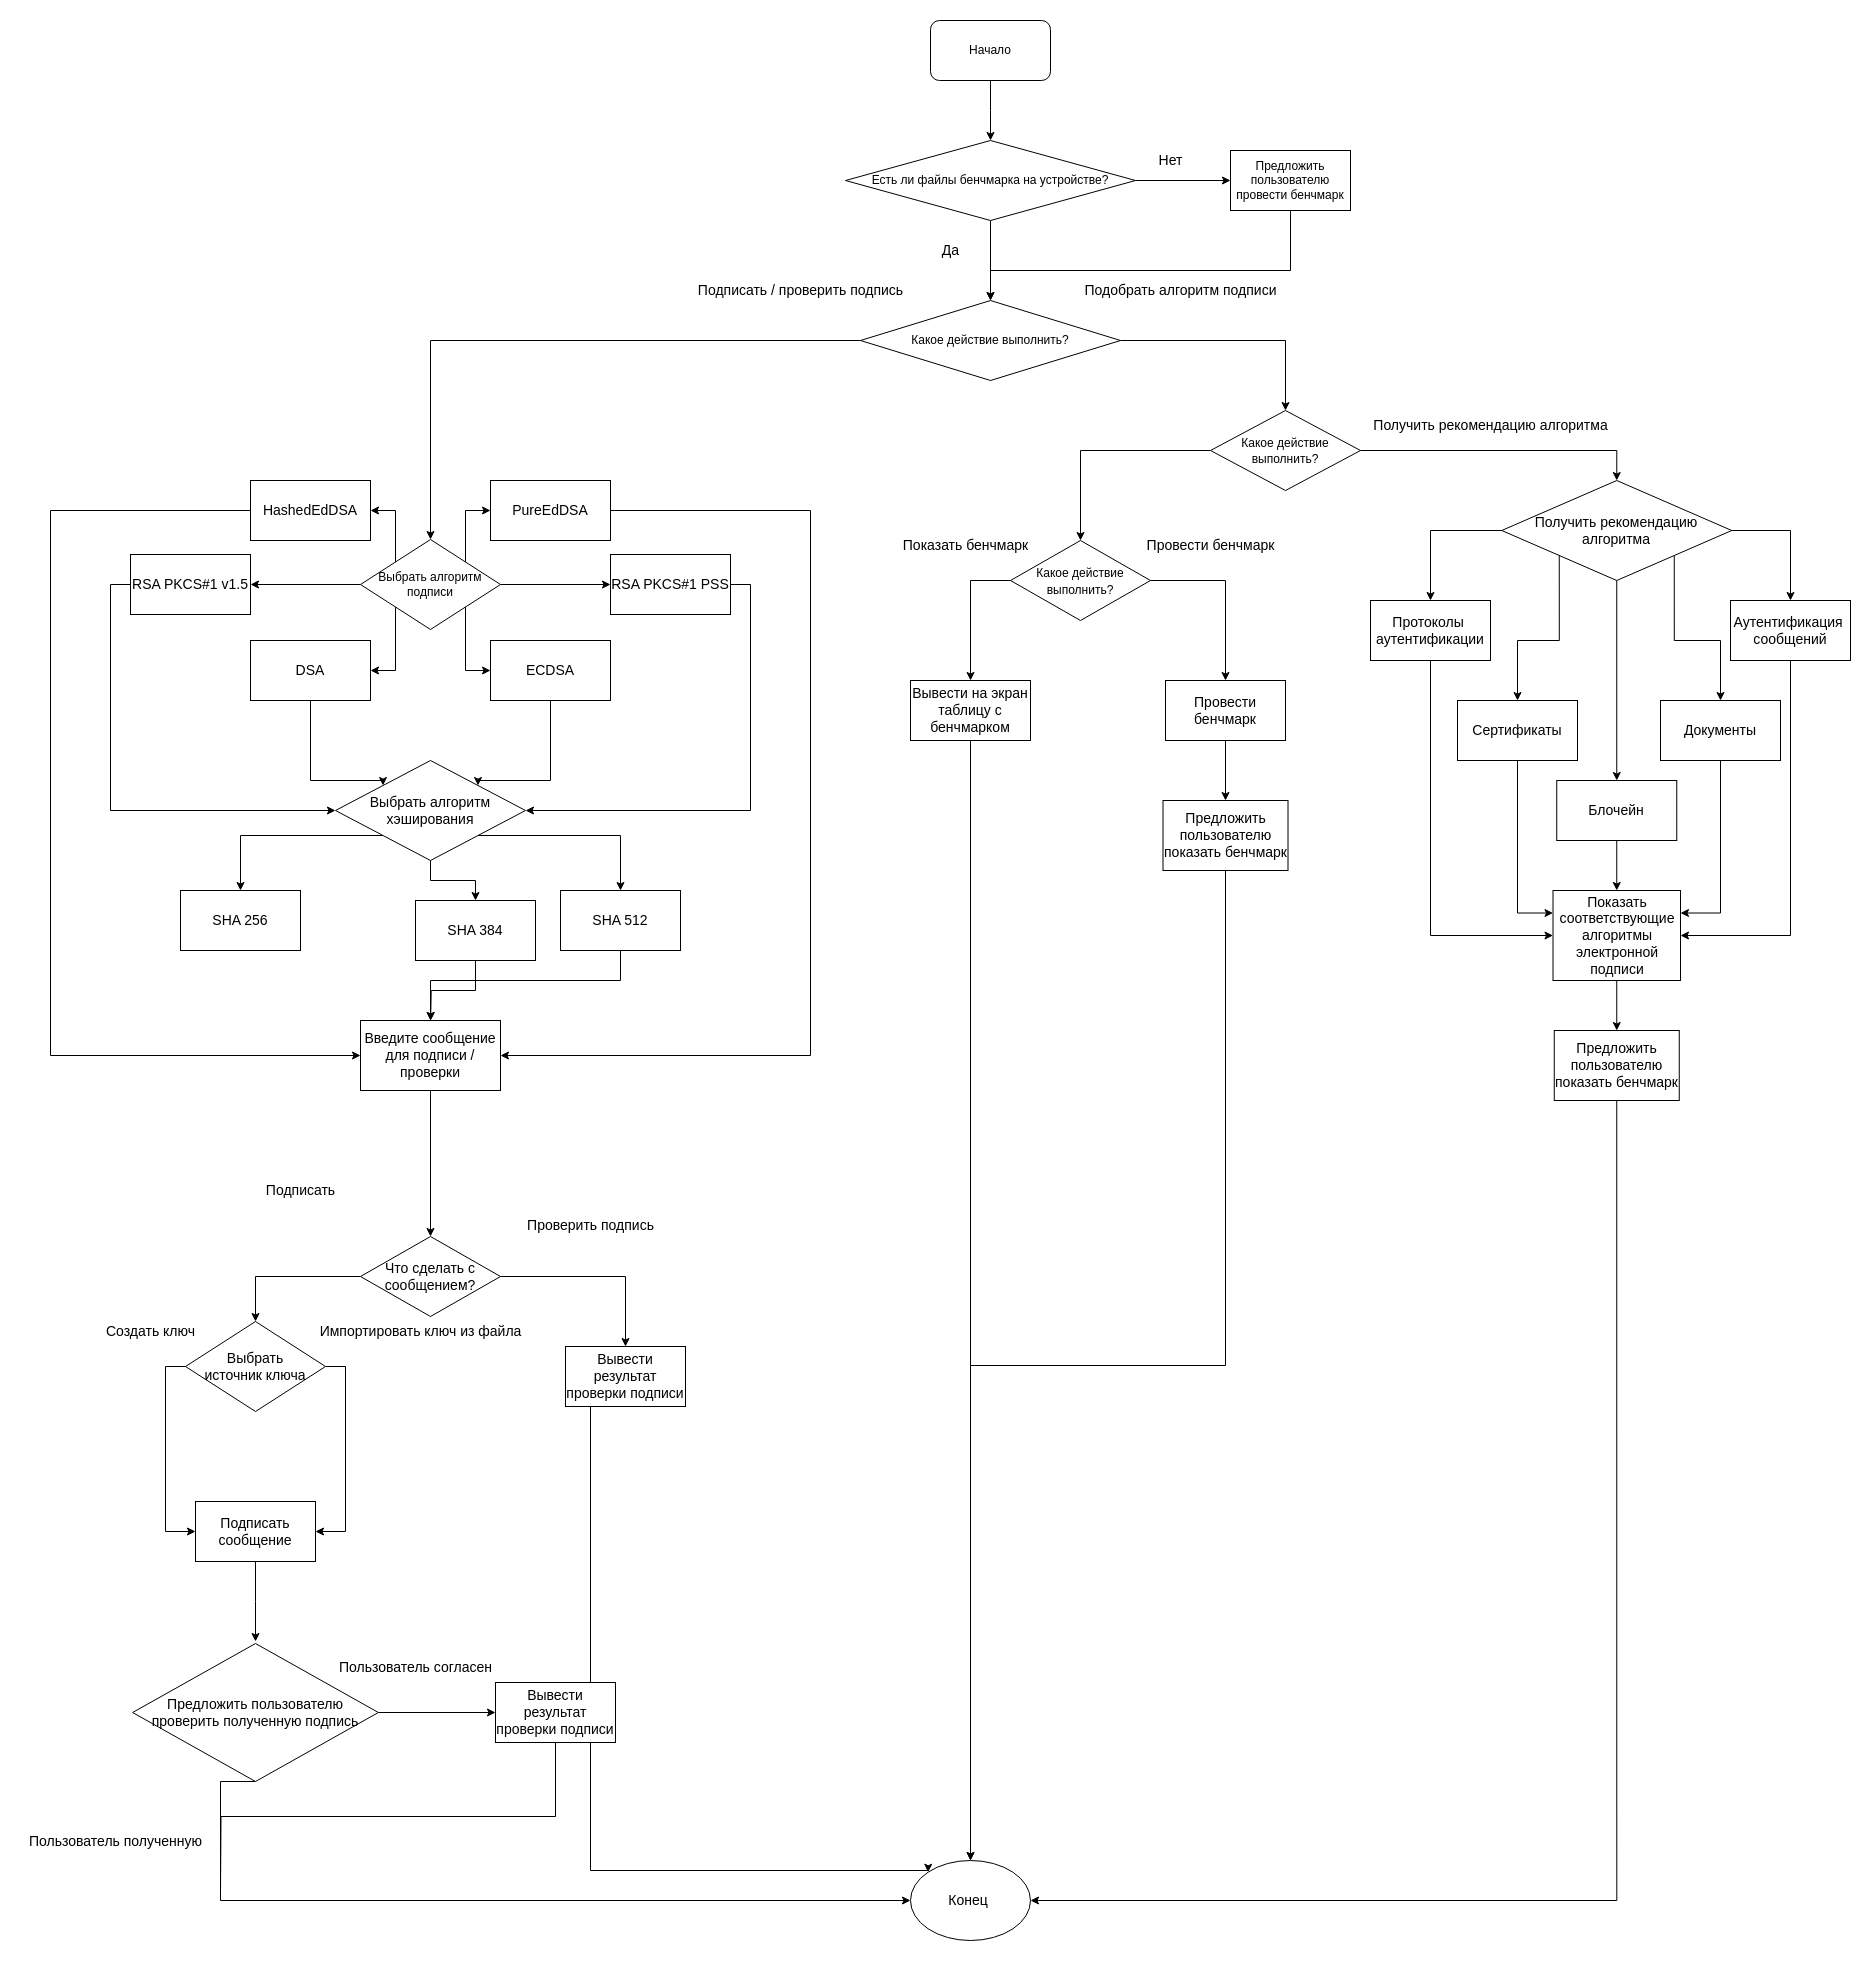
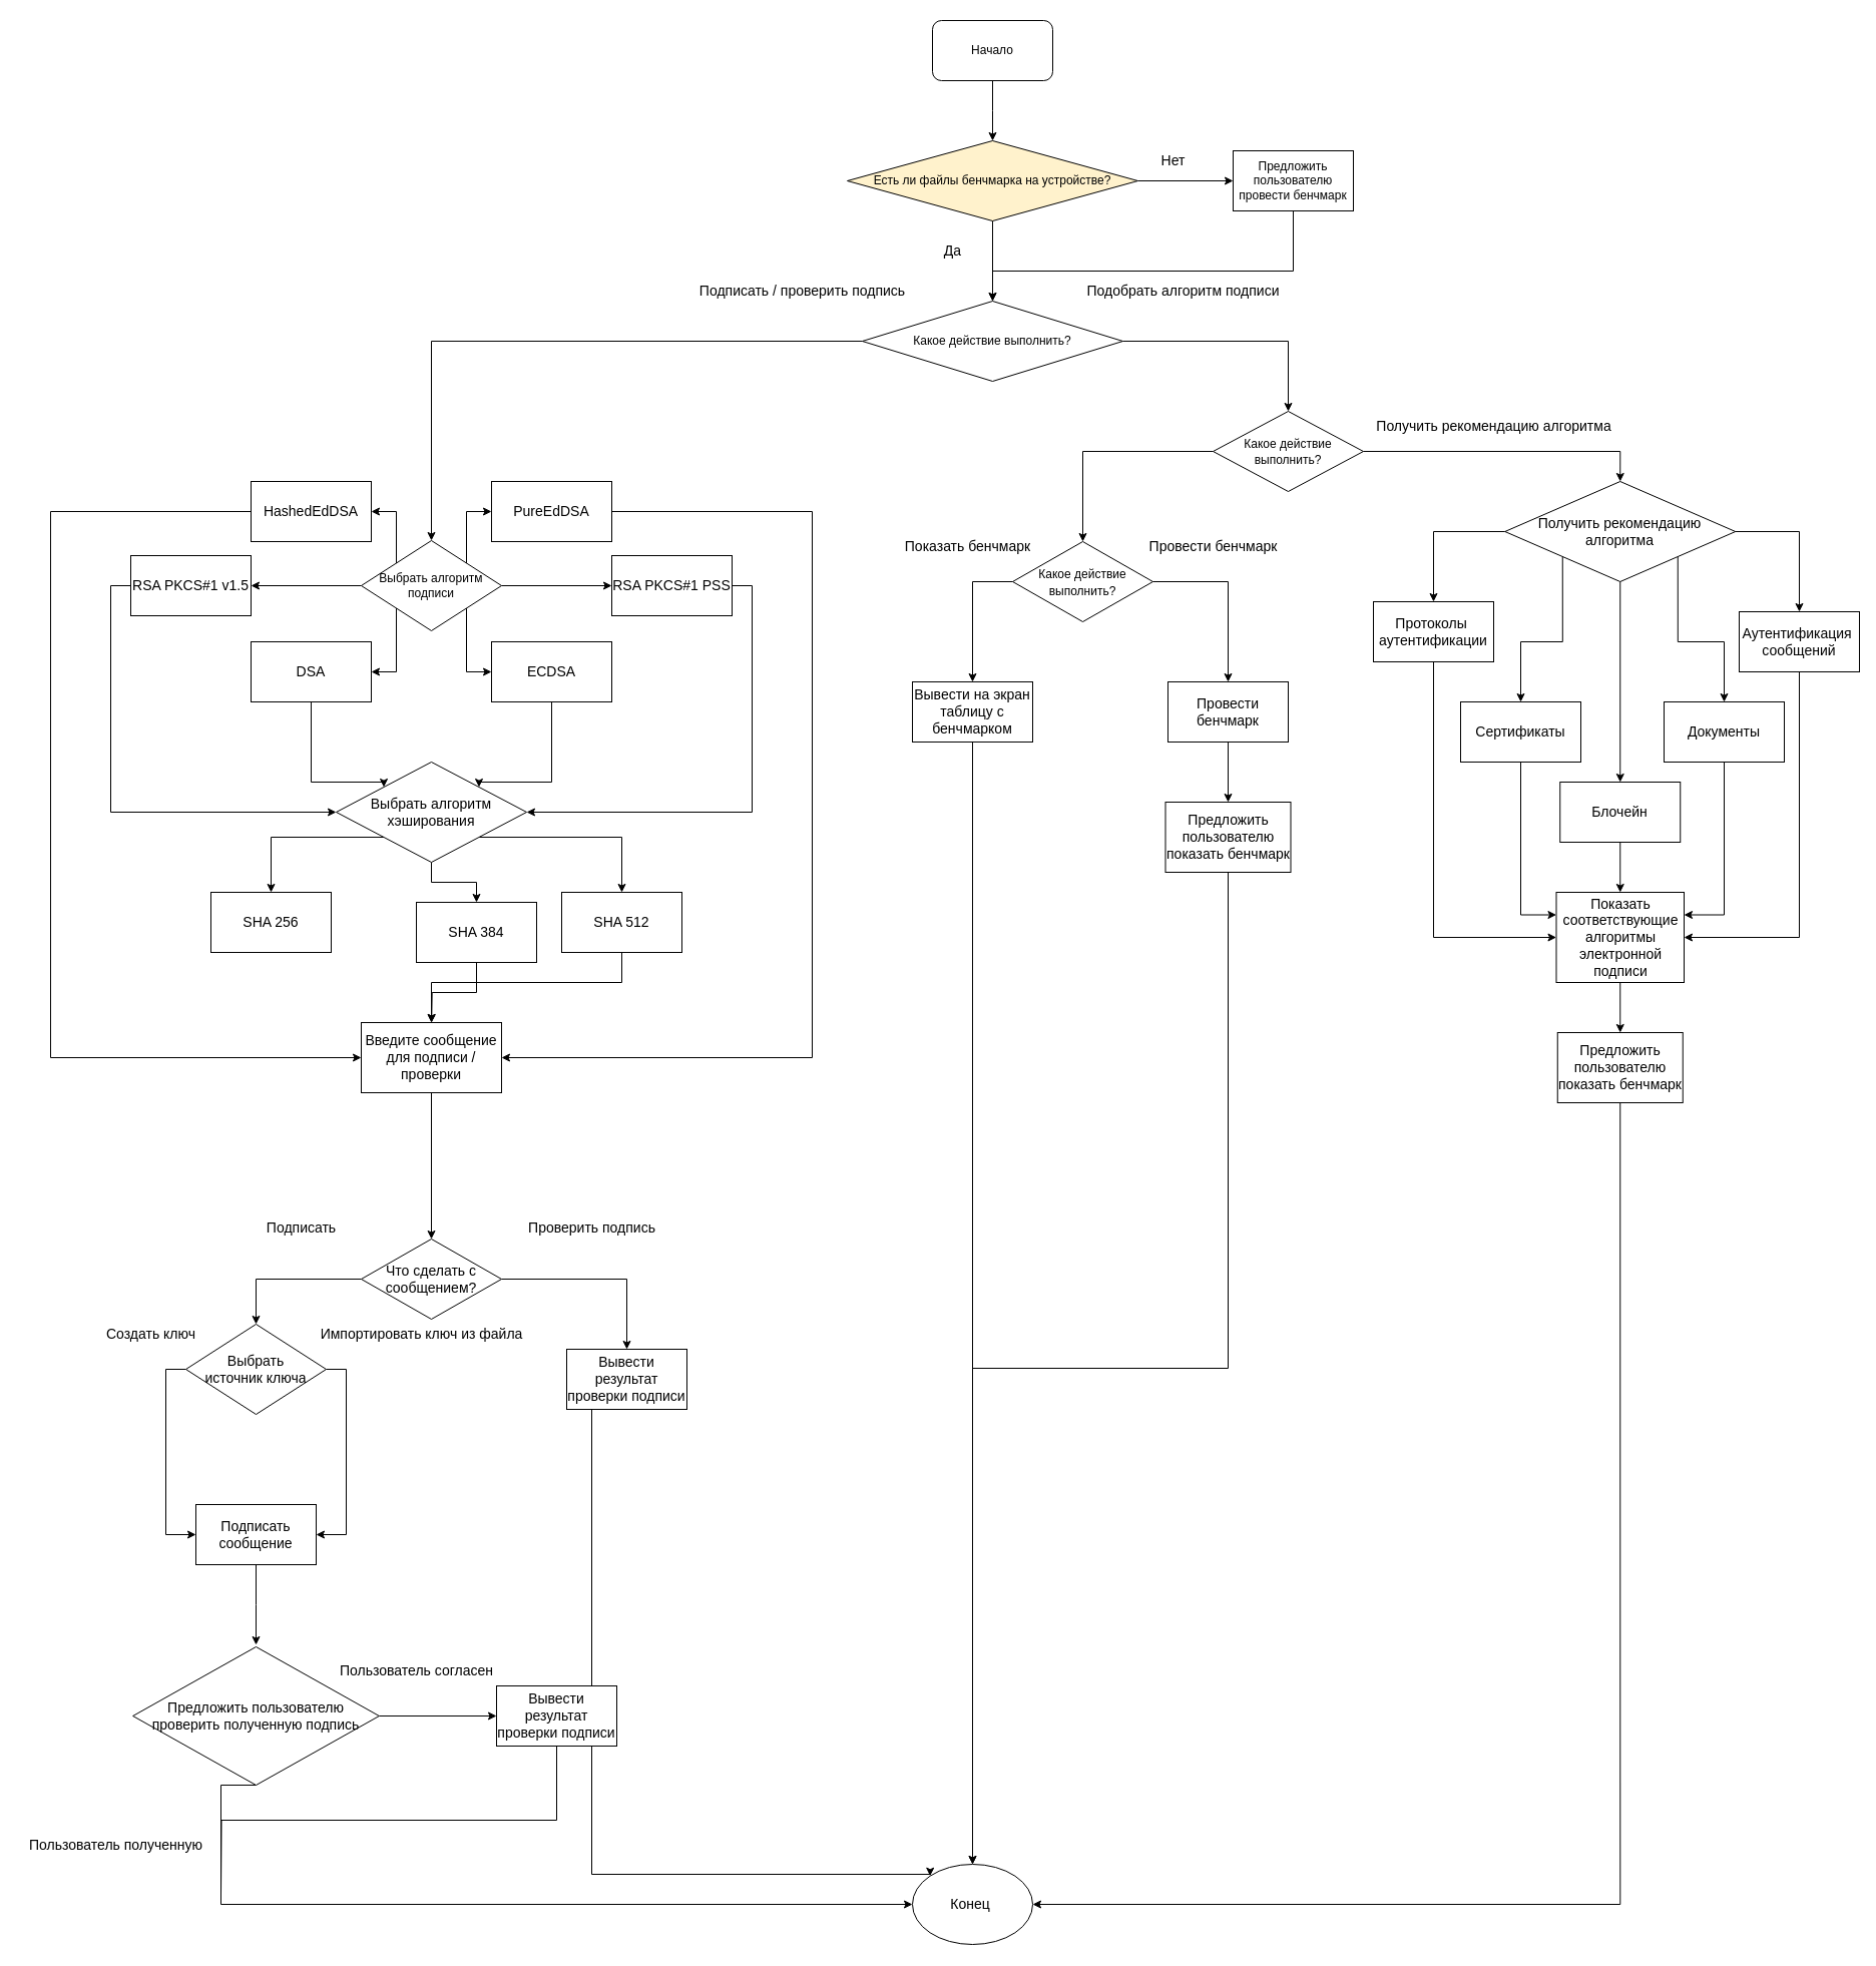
- <mxCell id="6" value="Есть ли файлы бенчмарка на устройстве?" style="rhombus;whiteSpace=wrap;html=1;" vertex="1" parent="1"><mxGeometry x="845" y="140" width="290" height="80" as="geometry" /></mxCell>
+ <mxCell id="6" value="Есть ли файлы бенчмарка на устройстве?" style="rhombus;whiteSpace=wrap;html=1;fillColor=#fff2cc;" vertex="1" parent="1"><mxGeometry x="845" y="140" width="290" height="80" as="geometry" /></mxCell>
- <mxCell id="53" value="Аутентификация&amp;nbsp;&lt;br&gt;сообщений" style="rounded=0;whiteSpace=wrap;html=1;fontSize=14;" vertex="1" parent="1"><mxGeometry x="1730" y="600" width="120" height="60" as="geometry" /></mxCell>
+ <mxCell id="53" value="Аутентификация&amp;nbsp;&lt;br&gt;сообщений" style="rounded=0;whiteSpace=wrap;html=1;fontSize=14;" vertex="1" parent="1"><mxGeometry x="1735" y="610" width="120" height="60" as="geometry" /></mxCell>
- <mxCell id="98" value="SHA 256" style="rounded=0;whiteSpace=wrap;html=1;fontSize=14;" vertex="1" parent="1"><mxGeometry x="180" y="890" width="120" height="60" as="geometry" /></mxCell>
+ <mxCell id="98" value="SHA 256" style="rounded=0;whiteSpace=wrap;html=1;fontSize=14;" vertex="1" parent="1"><mxGeometry x="210" y="890" width="120" height="60" as="geometry" /></mxCell>
- <mxCell id="85" value="Подписать" style="text;html=1;align=center;verticalAlign=middle;resizable=0;points=[];autosize=1;strokeColor=none;fillColor=none;fontSize=14;" vertex="1" parent="1"><mxGeometry x="255" y="1175" width="90" height="30" as="geometry" /></mxCell>
+ <mxCell id="85" value="Подписать" style="text;html=1;align=center;verticalAlign=middle;resizable=0;points=[];autosize=1;strokeColor=none;fillColor=none;fontSize=14;" vertex="1" parent="1"><mxGeometry x="255" y="1210" width="90" height="30" as="geometry" /></mxCell>
